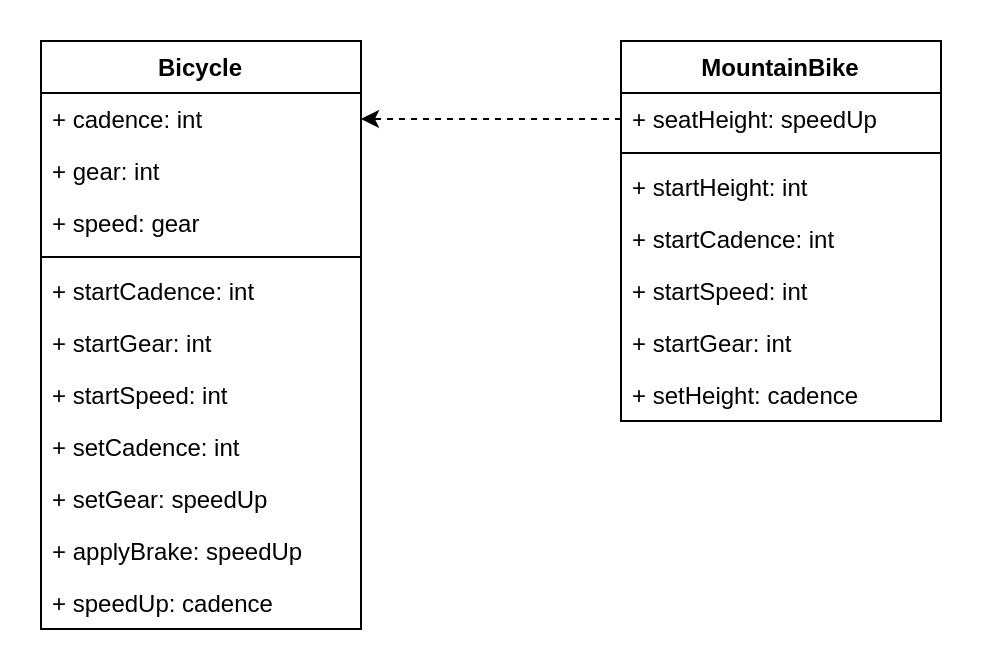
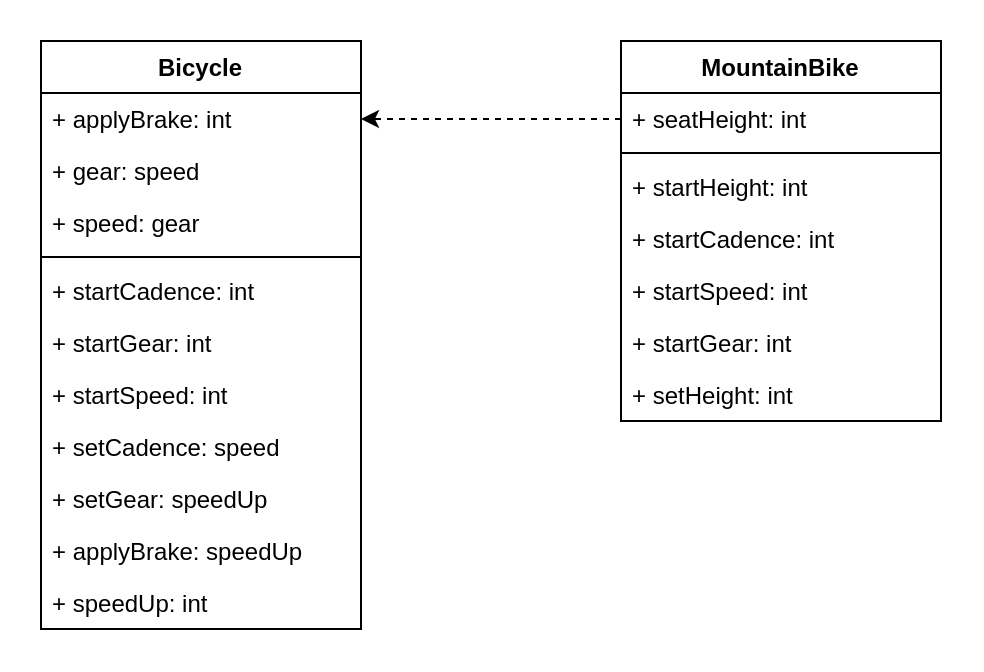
- <mxCell id="3" value="+ cadence: int" style="text;strokeColor=none;fillColor=none;align=left;verticalAlign=top;spacingLeft=4;spacingRight=4;overflow=hidden;rotatable=0;points=[[0,0.5],[1,0.5]];portConstraint=eastwest;" vertex="1" parent="2"><mxGeometry y="26" width="160" height="26" as="geometry" /></mxCell>
+ <mxCell id="3" value="+ applyBrake: int" style="text;strokeColor=none;fillColor=none;align=left;verticalAlign=top;spacingLeft=4;spacingRight=4;overflow=hidden;rotatable=0;points=[[0,0.5],[1,0.5]];portConstraint=eastwest;" vertex="1" parent="2"><mxGeometry y="26" width="160" height="26" as="geometry" /></mxCell>
- <mxCell id="15" value="+ seatHeight: speedUp" style="text;strokeColor=none;fillColor=none;align=left;verticalAlign=top;spacingLeft=4;spacingRight=4;overflow=hidden;rotatable=0;points=[[0,0.5],[1,0.5]];portConstraint=eastwest;" vertex="1" parent="14"><mxGeometry y="26" width="160" height="26" as="geometry" /></mxCell>
+ <mxCell id="15" value="+ seatHeight: int" style="text;strokeColor=none;fillColor=none;align=left;verticalAlign=top;spacingLeft=4;spacingRight=4;overflow=hidden;rotatable=0;points=[[0,0.5],[1,0.5]];portConstraint=eastwest;" vertex="1" parent="14"><mxGeometry y="26" width="160" height="26" as="geometry" /></mxCell>
- <mxCell id="4" value="+ gear: int" style="text;strokeColor=none;fillColor=none;align=left;verticalAlign=top;spacingLeft=4;spacingRight=4;overflow=hidden;rotatable=0;points=[[0,0.5],[1,0.5]];portConstraint=eastwest;" vertex="1" parent="2"><mxGeometry y="52" width="160" height="26" as="geometry" /></mxCell>
+ <mxCell id="4" value="+ gear: speed" style="text;strokeColor=none;fillColor=none;align=left;verticalAlign=top;spacingLeft=4;spacingRight=4;overflow=hidden;rotatable=0;points=[[0,0.5],[1,0.5]];portConstraint=eastwest;" vertex="1" parent="2"><mxGeometry y="52" width="160" height="26" as="geometry" /></mxCell>
- <mxCell id="21" value="+ setHeight: cadence" style="text;strokeColor=none;fillColor=none;align=left;verticalAlign=top;spacingLeft=4;spacingRight=4;overflow=hidden;rotatable=0;points=[[0,0.5],[1,0.5]];portConstraint=eastwest;" vertex="1" parent="14"><mxGeometry y="164" width="160" height="26" as="geometry" /></mxCell>
+ <mxCell id="21" value="+ setHeight: int" style="text;strokeColor=none;fillColor=none;align=left;verticalAlign=top;spacingLeft=4;spacingRight=4;overflow=hidden;rotatable=0;points=[[0,0.5],[1,0.5]];portConstraint=eastwest;" vertex="1" parent="14"><mxGeometry y="164" width="160" height="26" as="geometry" /></mxCell>
- <mxCell id="10" value="+ setCadence: int" style="text;strokeColor=none;fillColor=none;align=left;verticalAlign=top;spacingLeft=4;spacingRight=4;overflow=hidden;rotatable=0;points=[[0,0.5],[1,0.5]];portConstraint=eastwest;" vertex="1" parent="2"><mxGeometry y="190" width="160" height="26" as="geometry" /></mxCell>
+ <mxCell id="10" value="+ setCadence: speed" style="text;strokeColor=none;fillColor=none;align=left;verticalAlign=top;spacingLeft=4;spacingRight=4;overflow=hidden;rotatable=0;points=[[0,0.5],[1,0.5]];portConstraint=eastwest;" vertex="1" parent="2"><mxGeometry y="190" width="160" height="26" as="geometry" /></mxCell>
- <mxCell id="13" value="+ speedUp: cadence" style="text;strokeColor=none;fillColor=none;align=left;verticalAlign=top;spacingLeft=4;spacingRight=4;overflow=hidden;rotatable=0;points=[[0,0.5],[1,0.5]];portConstraint=eastwest;" vertex="1" parent="2"><mxGeometry y="268" width="160" height="26" as="geometry" /></mxCell>
+ <mxCell id="13" value="+ speedUp: int" style="text;strokeColor=none;fillColor=none;align=left;verticalAlign=top;spacingLeft=4;spacingRight=4;overflow=hidden;rotatable=0;points=[[0,0.5],[1,0.5]];portConstraint=eastwest;" vertex="1" parent="2"><mxGeometry y="268" width="160" height="26" as="geometry" /></mxCell>
